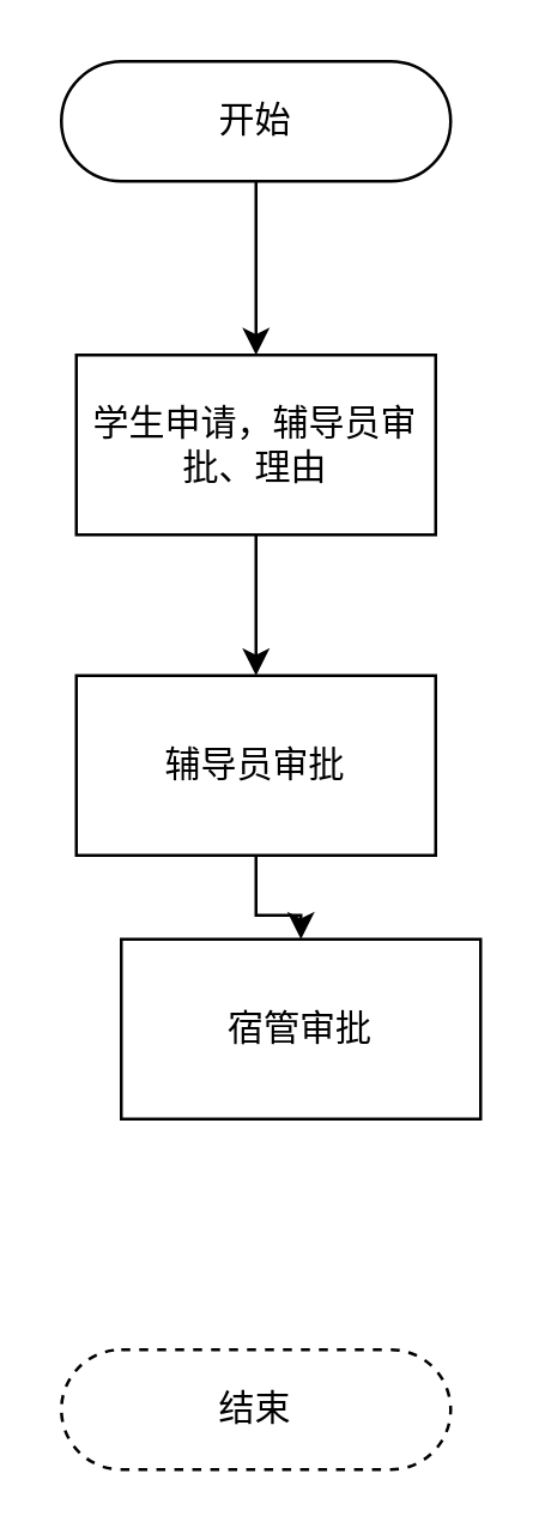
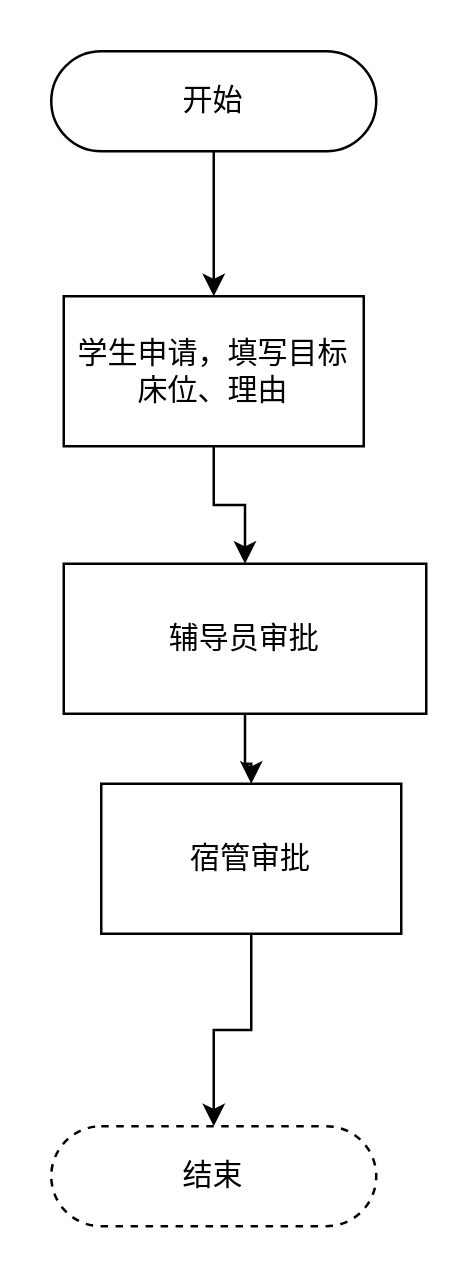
- <mxCell id="5" value="学生申请，辅导员审批、理由" style="rounded=0;whiteSpace=wrap;html=1;" vertex="1" parent="1"><mxGeometry x="25" y="118" width="120" height="60" as="geometry" /></mxCell>
+ <mxCell id="5" value="学生申请，填写目标床位、理由" style="rounded=0;whiteSpace=wrap;html=1;" vertex="1" parent="1"><mxGeometry x="25" y="118" width="120" height="60" as="geometry" /></mxCell>
- <mxCell id="7" value="辅导员审批" style="rounded=0;whiteSpace=wrap;html=1;" vertex="1" parent="1"><mxGeometry x="25" y="225" width="120" height="60" as="geometry" /></mxCell>
+ <mxCell id="7" value="辅导员审批" style="rounded=0;whiteSpace=wrap;html=1;" vertex="1" parent="1"><mxGeometry x="25" y="225" width="145" height="60" as="geometry" /></mxCell>
+ <mxCell id="8" style="edgeStyle=orthogonalEdgeStyle;rounded=0;orthogonalLoop=1;jettySize=auto;html=1;entryX=0.5;entryY=0;entryDx=0;entryDy=0;" edge="1" parent="1" source="9" target="10"><mxGeometry relative="1" as="geometry" /></mxCell>
